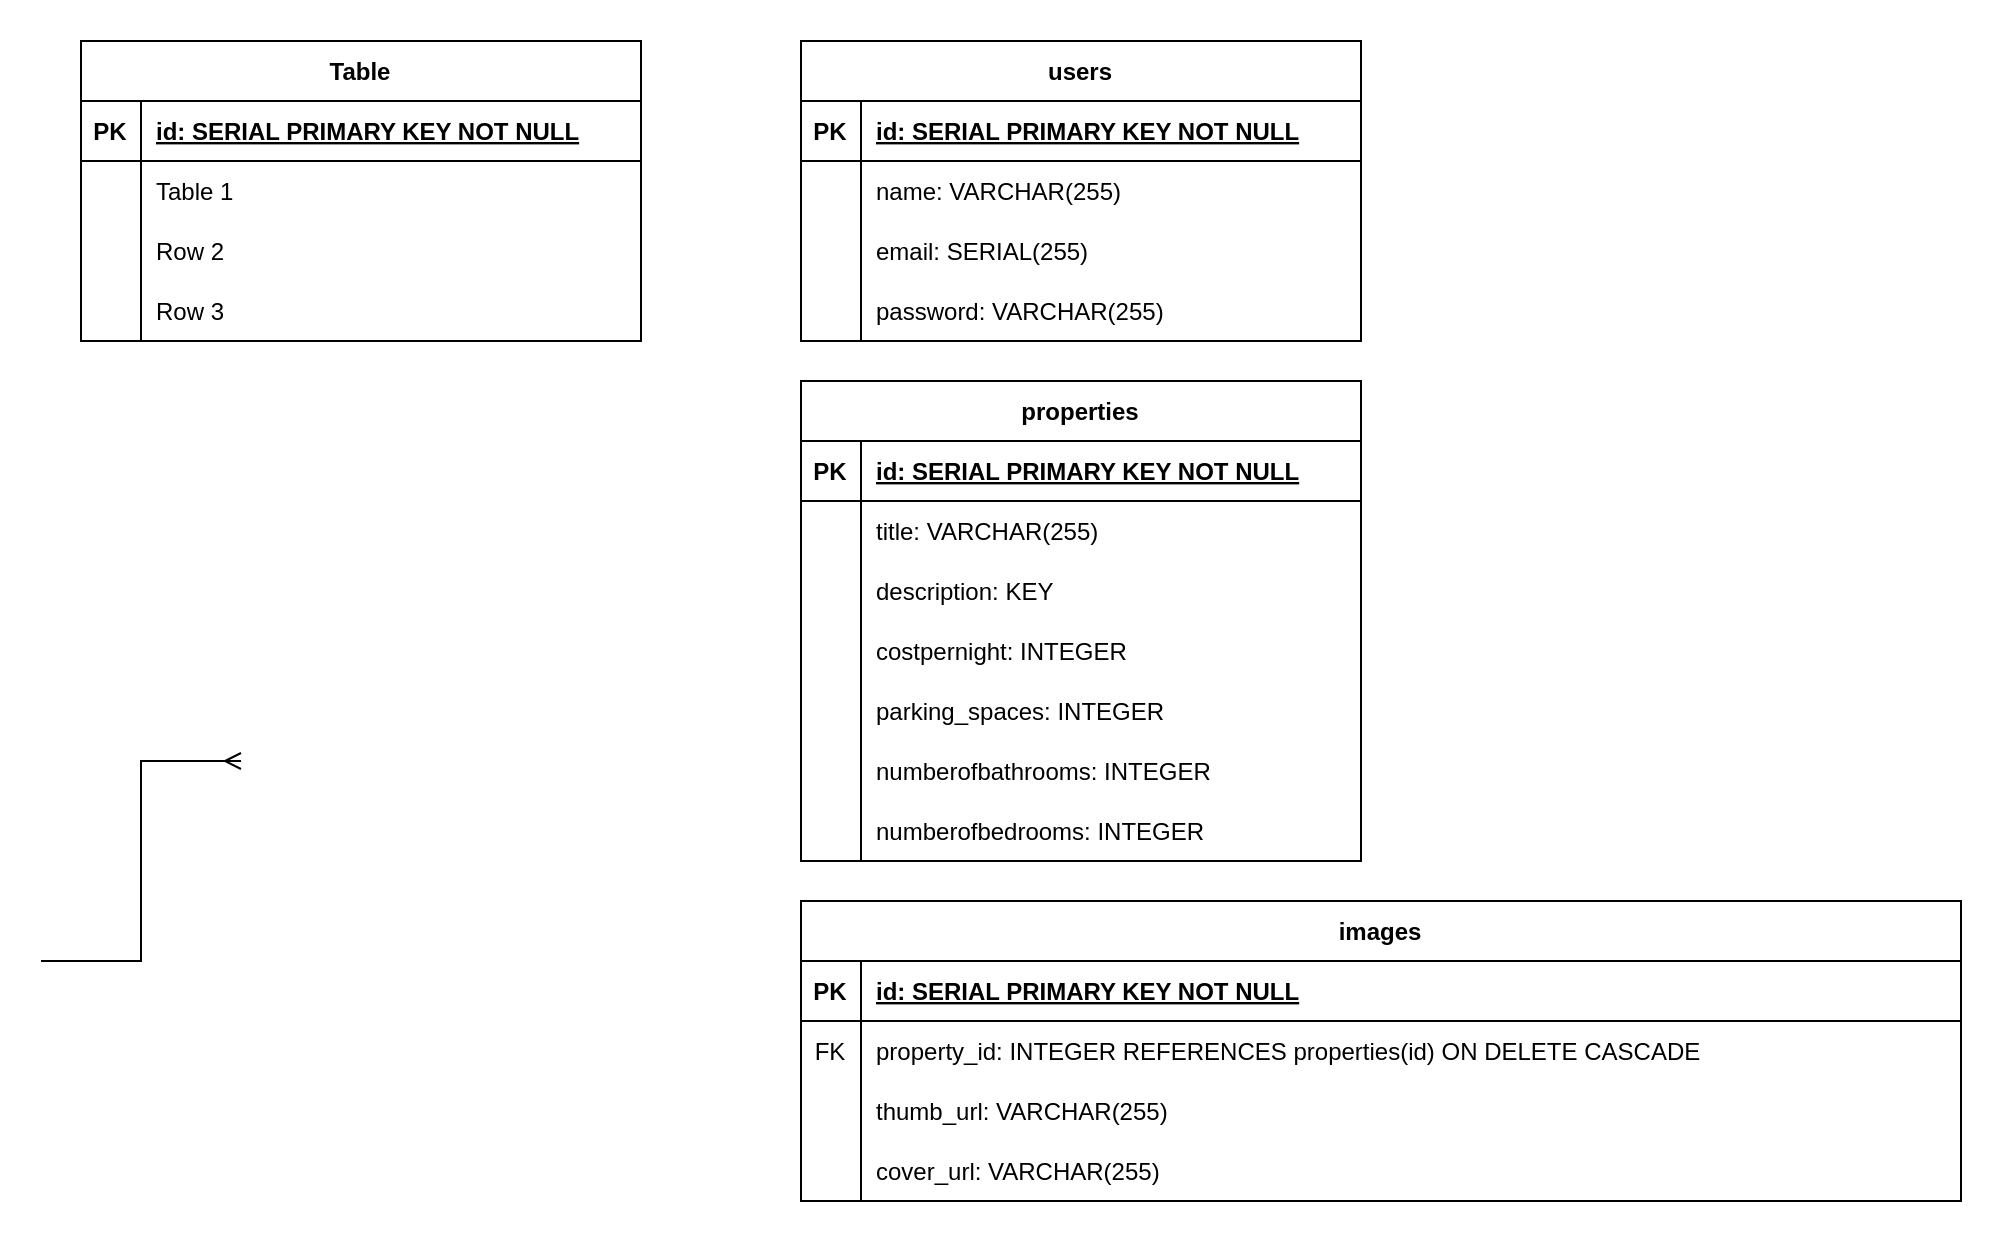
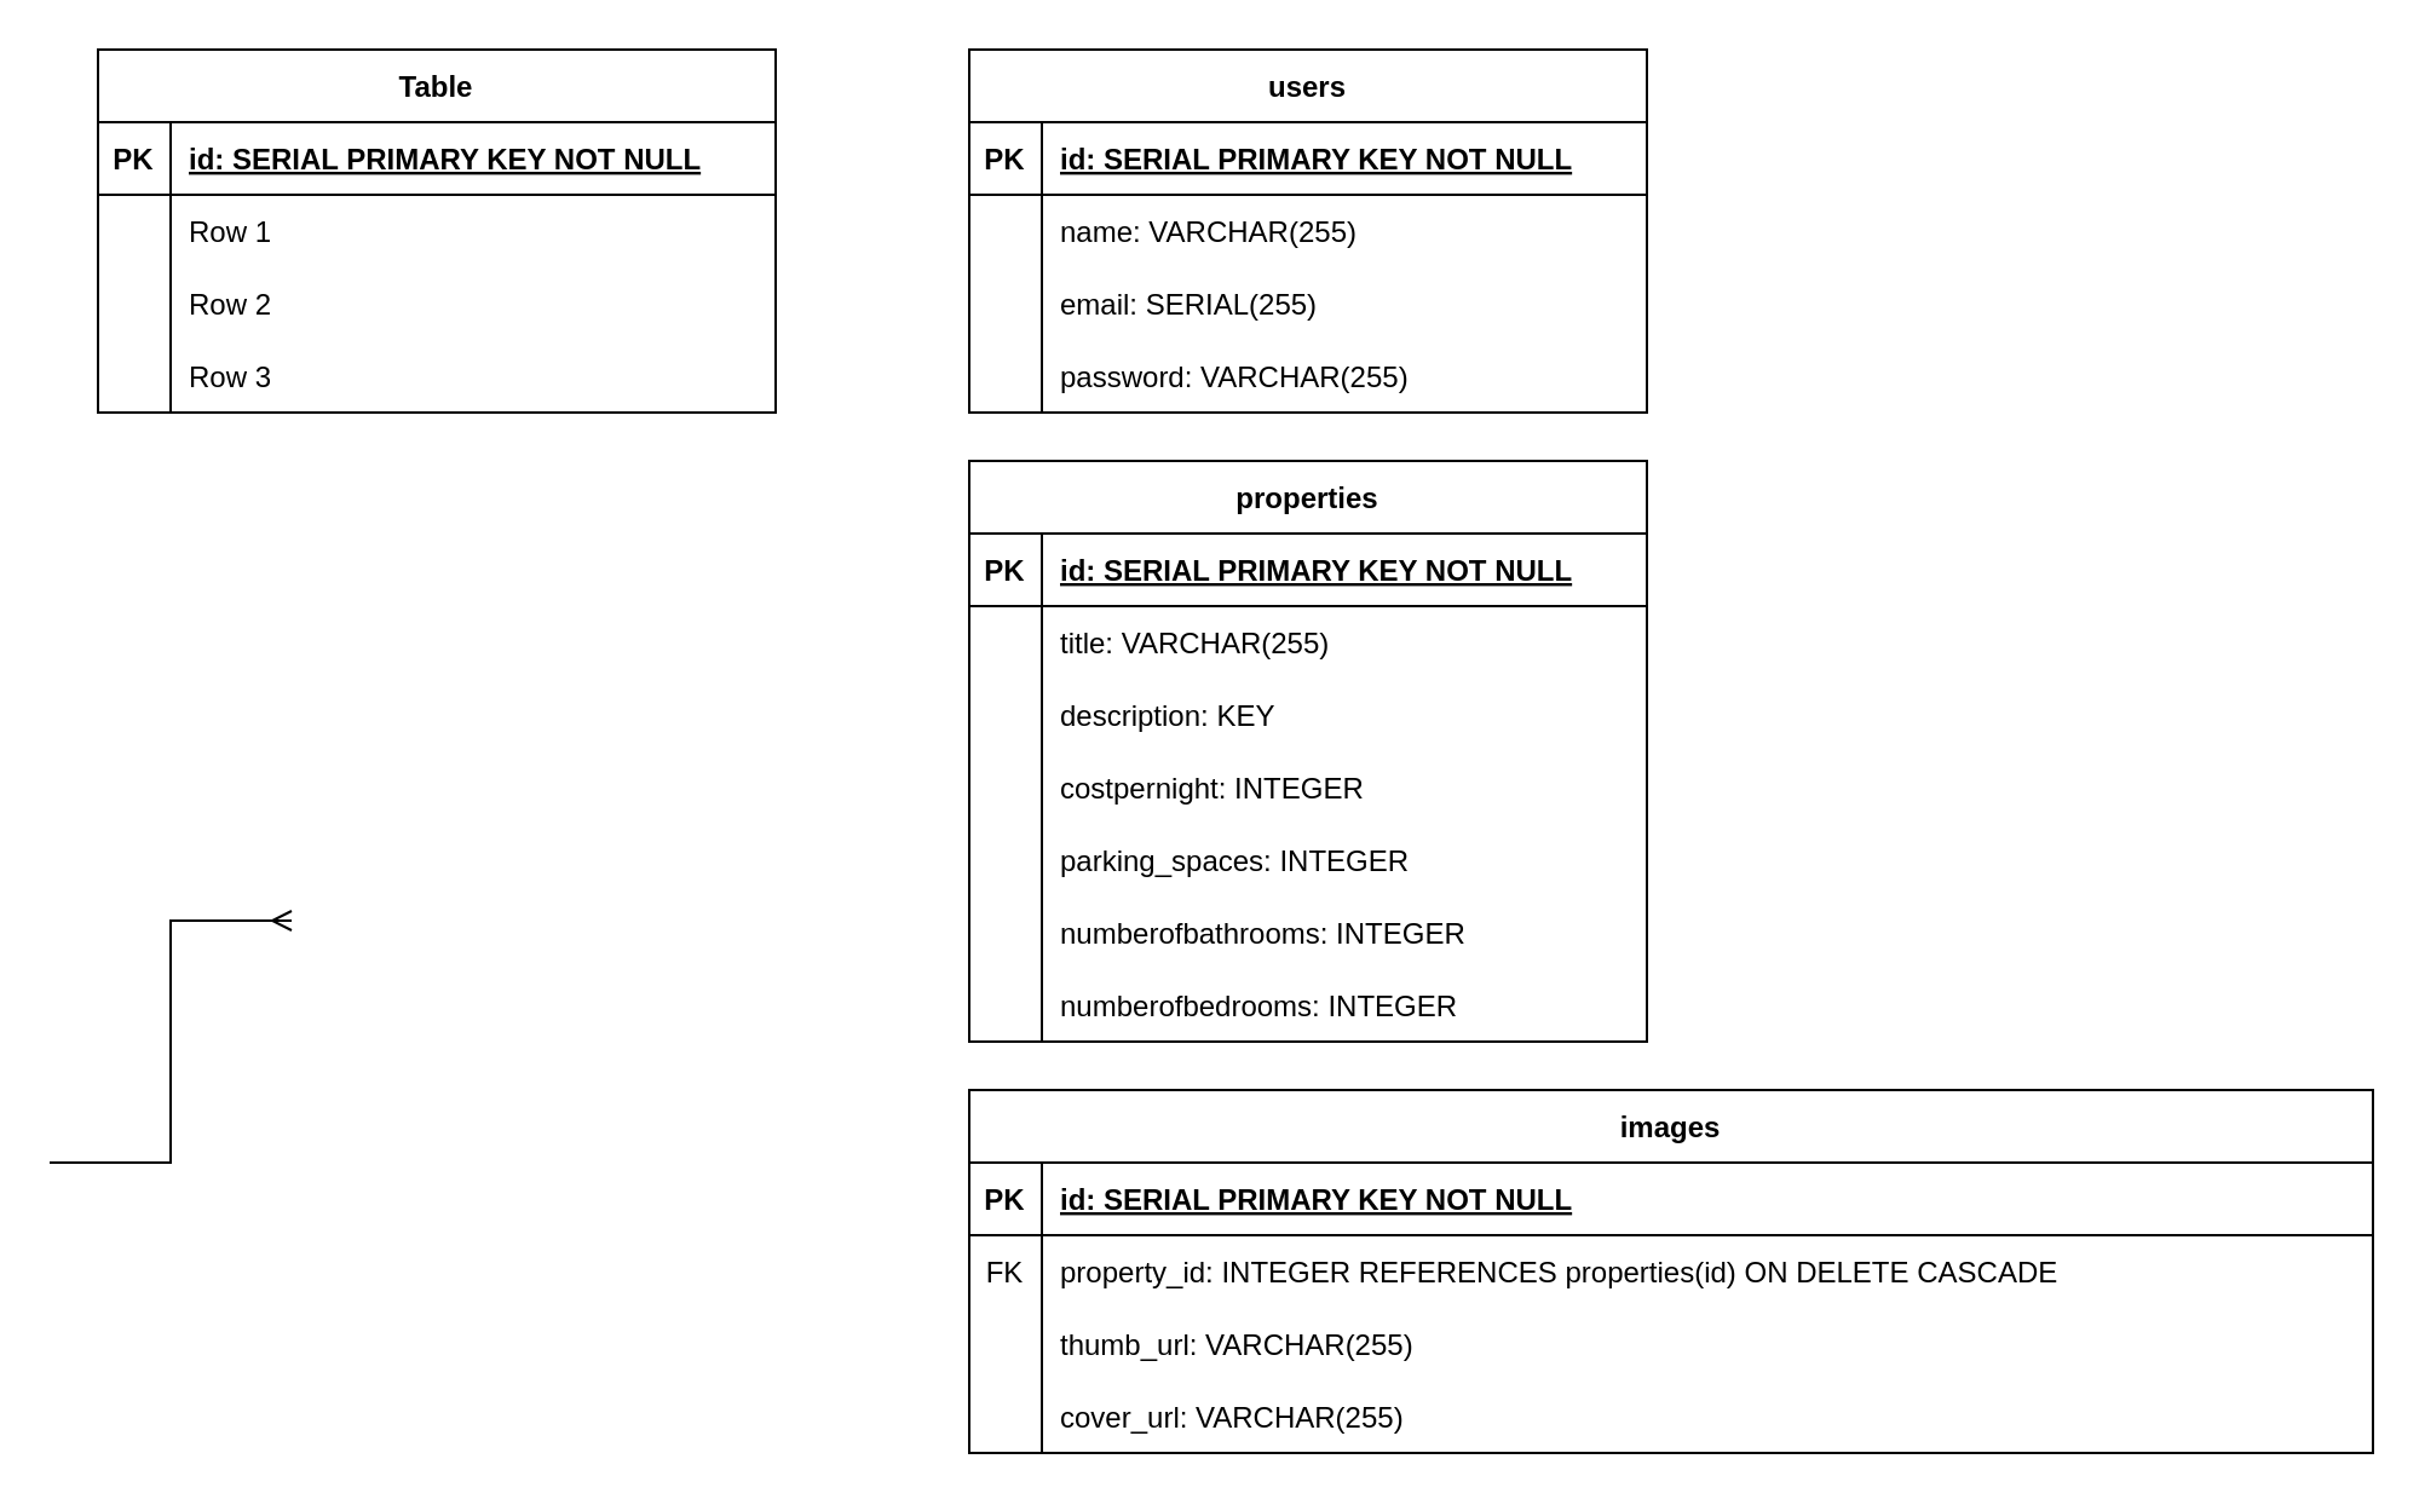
- <mxCell id="8" value="Table 1" style="shape=partialRectangle;connectable=0;fillColor=none;top=0;left=0;bottom=0;right=0;align=left;spacingLeft=6;overflow=hidden;" parent="6" vertex="1"><mxGeometry x="30" width="250" height="30" as="geometry"><mxRectangle width="250" height="30" as="alternateBounds" /></mxGeometry></mxCell>
+ <mxCell id="8" value="Row 1" style="shape=partialRectangle;connectable=0;fillColor=none;top=0;left=0;bottom=0;right=0;align=left;spacingLeft=6;overflow=hidden;" parent="6" vertex="1"><mxGeometry x="30" width="250" height="30" as="geometry"><mxRectangle width="250" height="30" as="alternateBounds" /></mxGeometry></mxCell>
